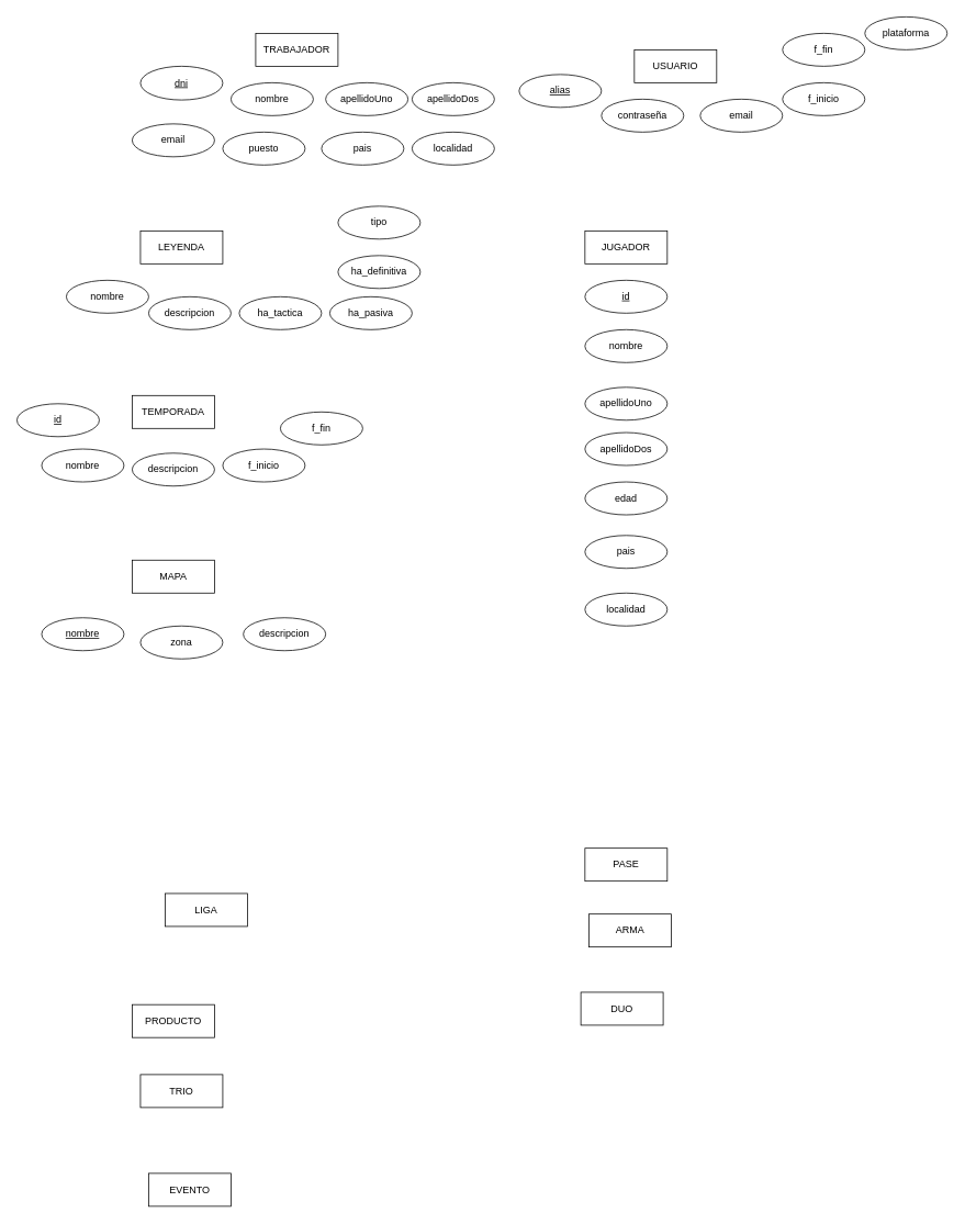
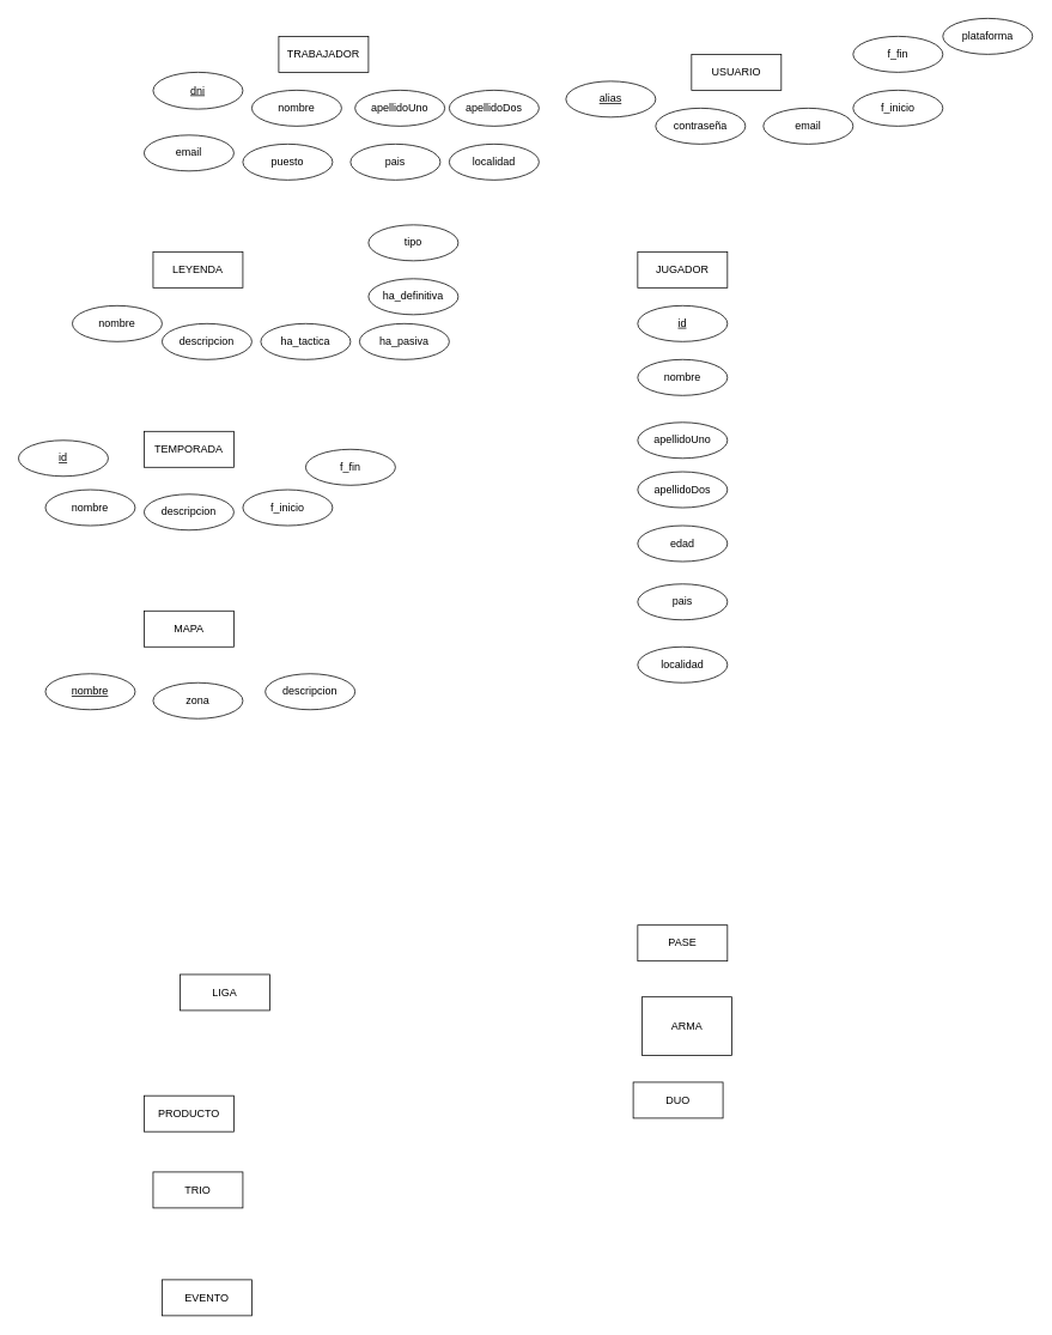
- <mxCell id="9" value="ARMA" style="whiteSpace=wrap;html=1;align=center;" vertex="1" parent="1"><mxGeometry x="715" y="1110" width="100" height="40" as="geometry" /></mxCell>
+ <mxCell id="9" value="ARMA" style="whiteSpace=wrap;html=1;align=center;" vertex="1" parent="1"><mxGeometry x="715" y="1110" width="100" height="65" as="geometry" /></mxCell>
